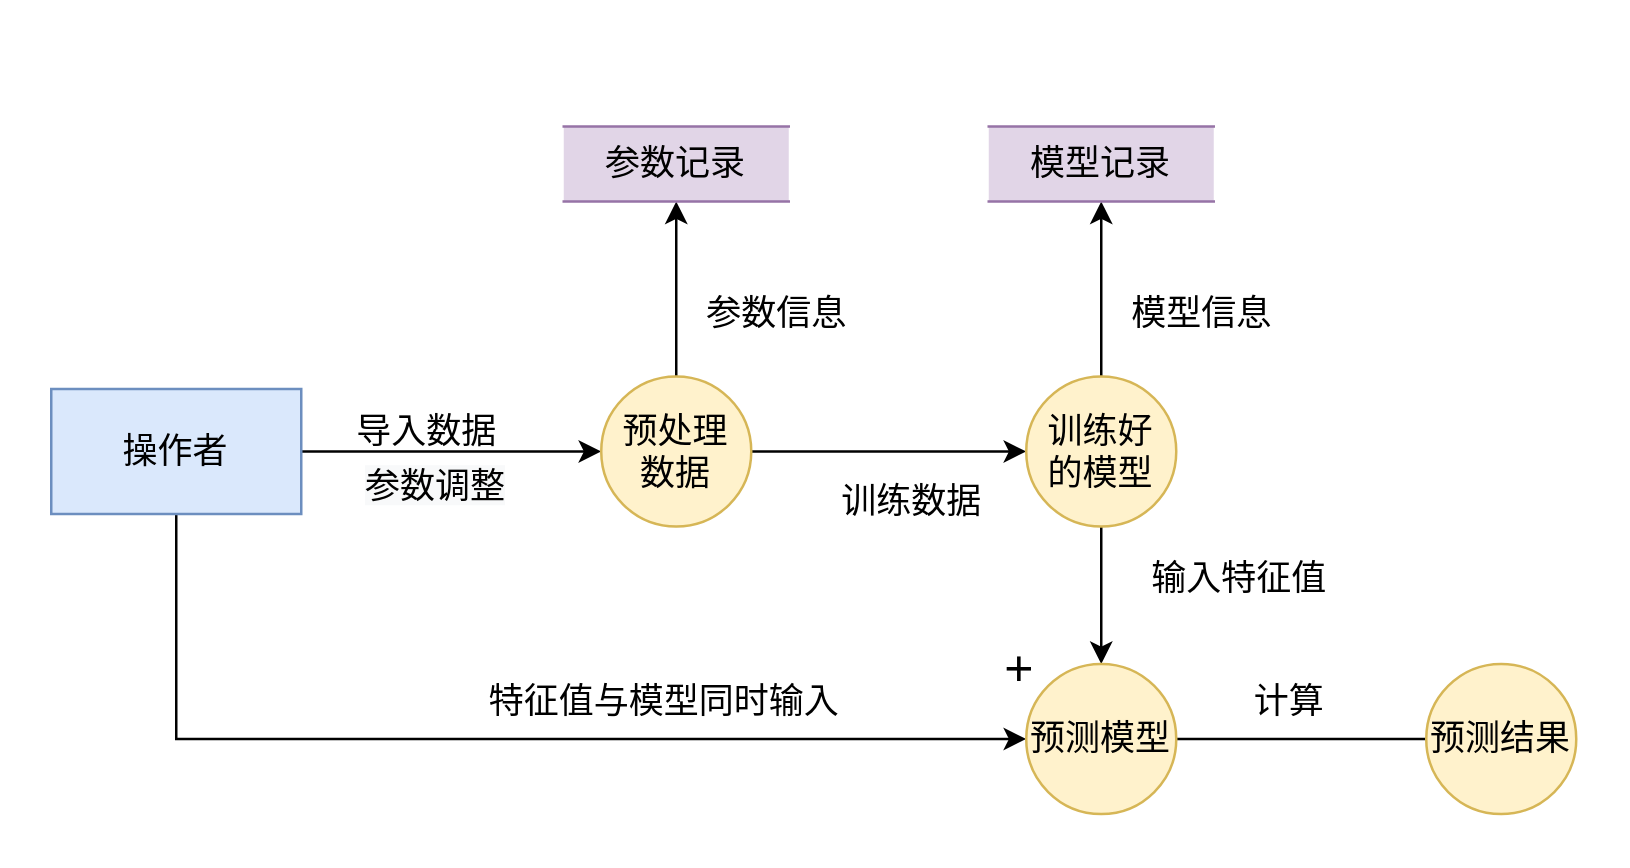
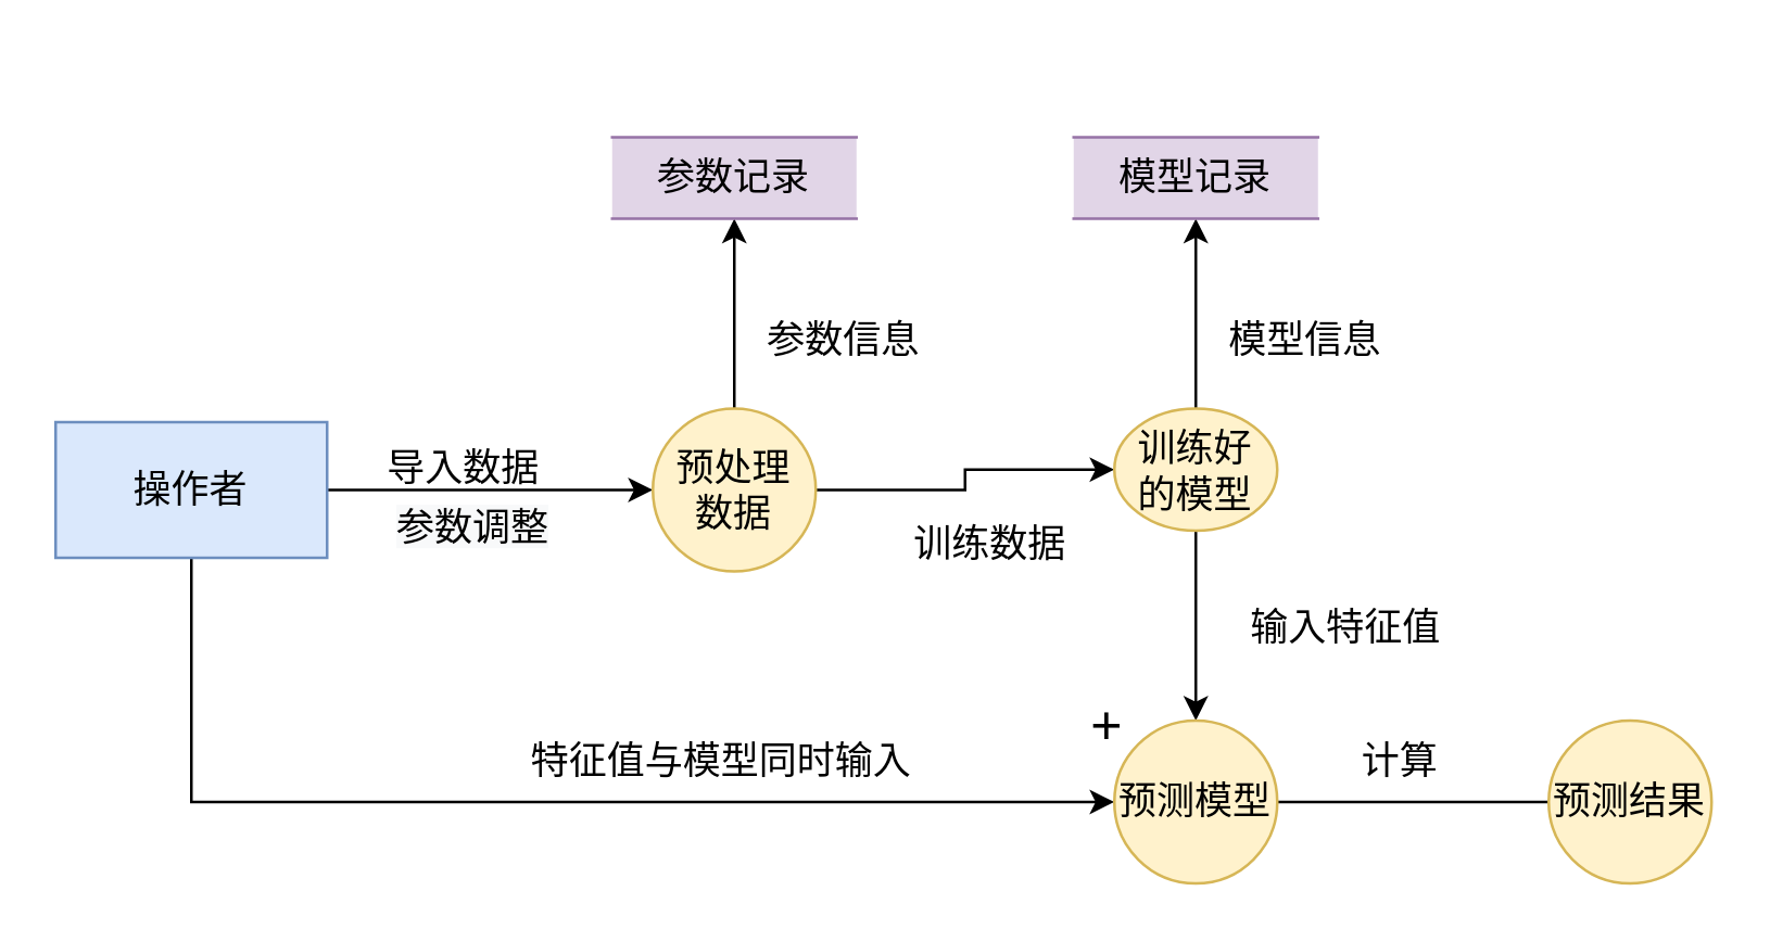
- <mxCell id="10" value="训练好&lt;br&gt;的模型" style="ellipse;whiteSpace=wrap;html=1;aspect=fixed;fontSize=14;strokeWidth=1;fillColor=#fff2cc;strokeColor=#d6b656;" parent="1" vertex="1"><mxGeometry x="410" y="150" width="60" height="60" as="geometry" /></mxCell>
+ <mxCell id="10" value="训练好&lt;br&gt;的模型" style="ellipse;whiteSpace=wrap;html=1;aspect=fixed;fontSize=14;strokeWidth=1;fillColor=#fff2cc;strokeColor=#d6b656;" parent="1" vertex="1"><mxGeometry x="410" y="150" width="60" height="45" as="geometry" /></mxCell>
